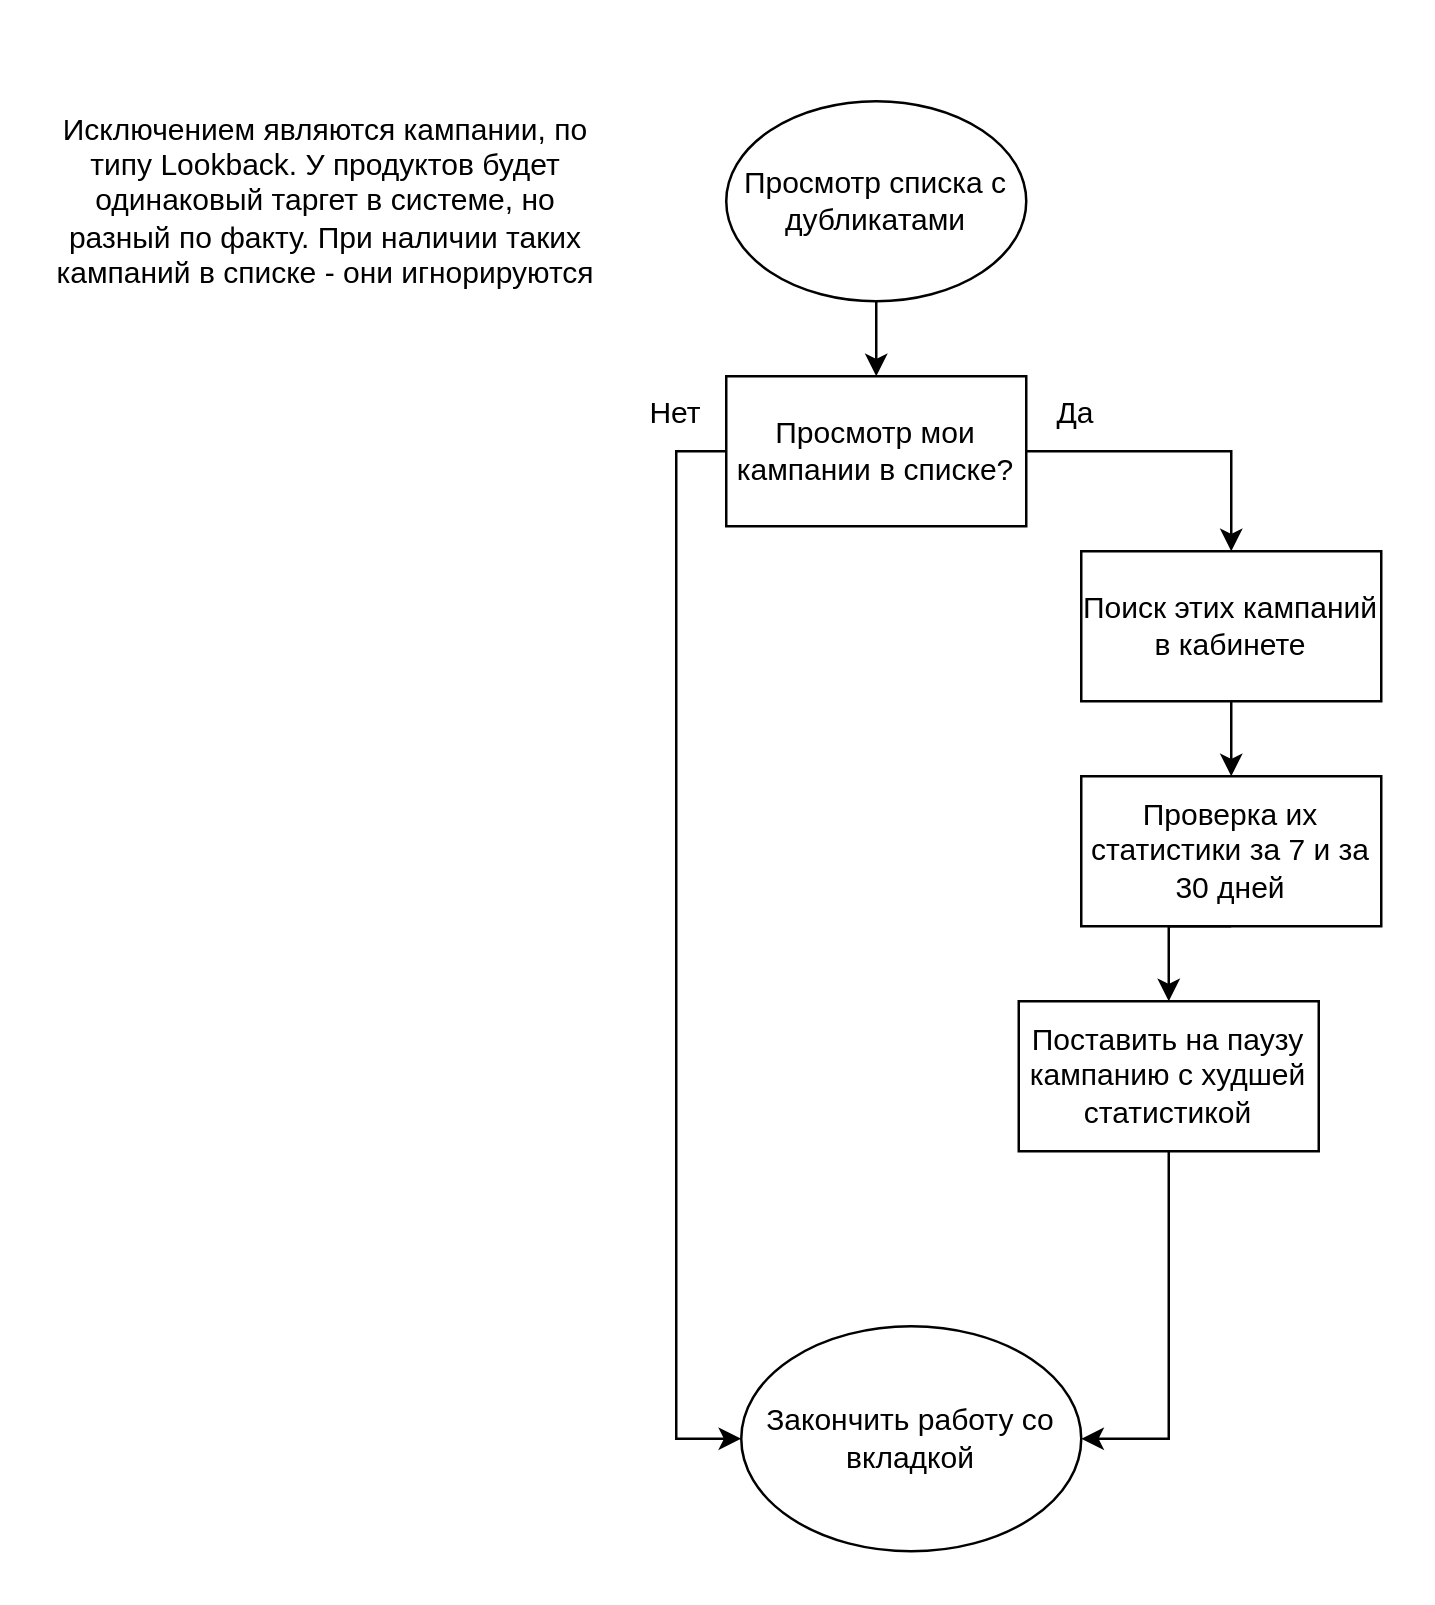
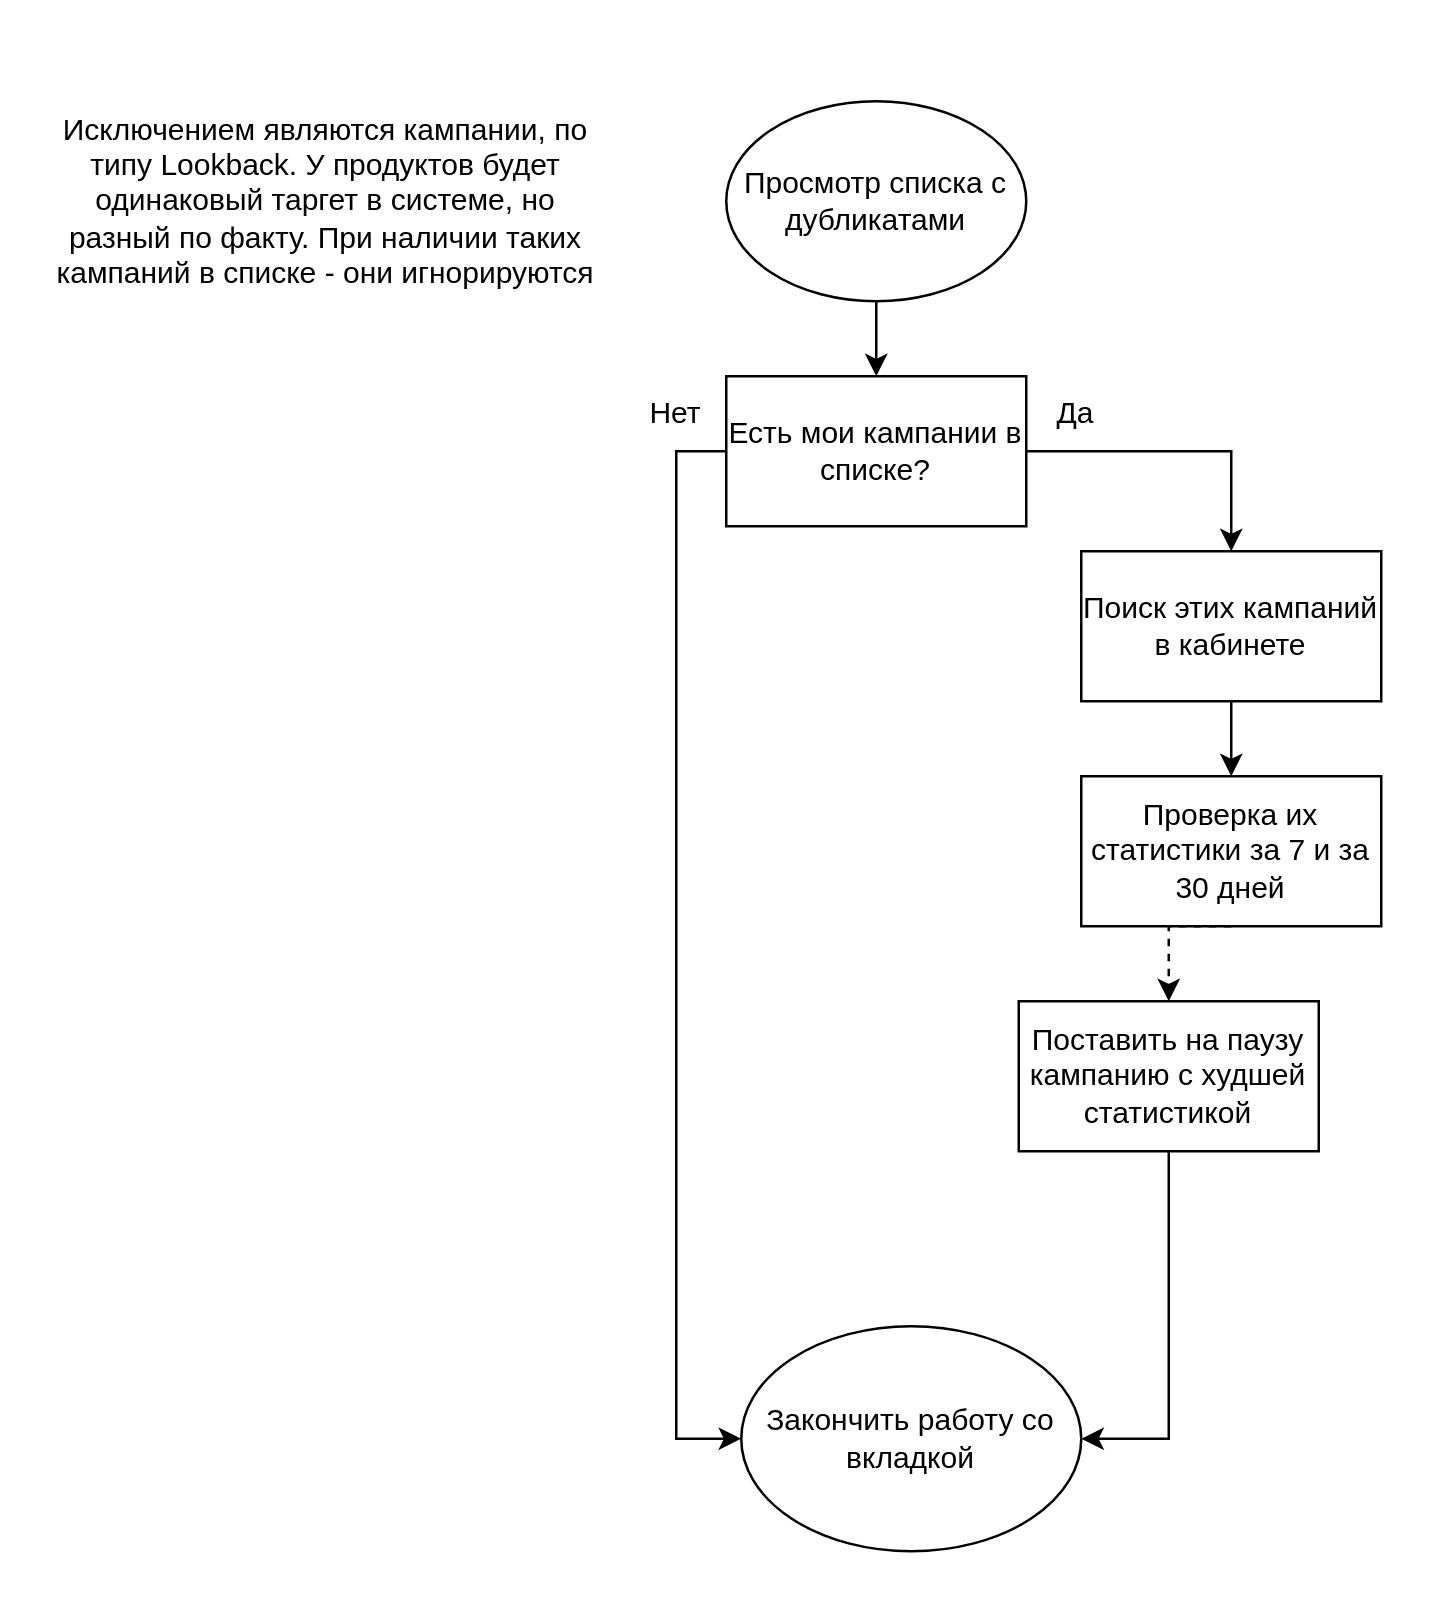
- <mxCell id="7" value="Просмотр мои кампании в списке?" style="rounded=0;whiteSpace=wrap;html=1;" vertex="1" parent="1"><mxGeometry x="290" y="150" width="120" height="60" as="geometry" /></mxCell>
+ <mxCell id="7" value="Есть мои кампании в списке?" style="rounded=0;whiteSpace=wrap;html=1;" vertex="1" parent="1"><mxGeometry x="290" y="150" width="120" height="60" as="geometry" /></mxCell>
- <mxCell id="13" style="edgeStyle=orthogonalEdgeStyle;rounded=0;orthogonalLoop=1;jettySize=auto;html=1;exitX=0.5;exitY=1;exitDx=0;exitDy=0;entryX=0.5;entryY=0;entryDx=0;entryDy=0;" edge="1" parent="1" source="14" target="16"><mxGeometry relative="1" as="geometry" /></mxCell>
+ <mxCell id="13" style="edgeStyle=orthogonalEdgeStyle;rounded=0;orthogonalLoop=1;jettySize=auto;html=1;exitX=0.5;exitY=1;exitDx=0;exitDy=0;entryX=0.5;entryY=0;entryDx=0;entryDy=0;dashed=1;" edge="1" parent="1" source="14" target="16"><mxGeometry relative="1" as="geometry" /></mxCell>
